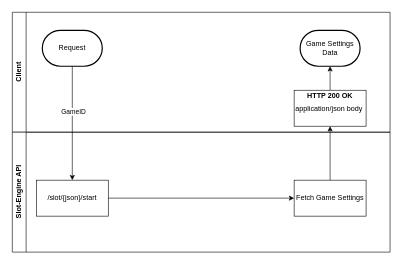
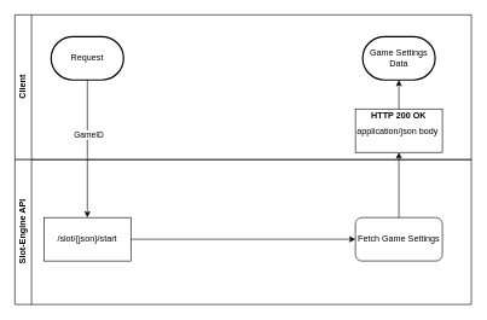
- <mxCell id="9" value="Fetch Game Settings" style="rounded=0;whiteSpace=wrap;html=1;" vertex="1" parent="7"><mxGeometry x="470" y="80" width="120" height="60" as="geometry" /></mxCell>
+ <mxCell id="9" value="Fetch Game Settings" style="whiteSpace=wrap;html=1;rounded=1;" vertex="1" parent="7"><mxGeometry x="470" y="80" width="120" height="60" as="geometry" /></mxCell>
